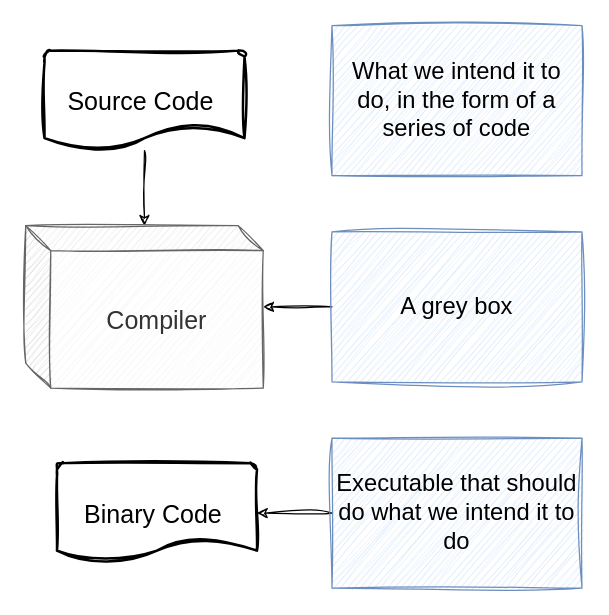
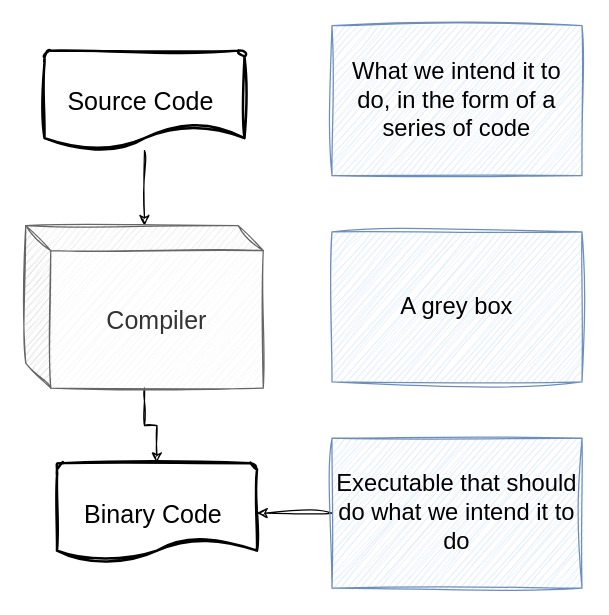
- <mxCell id="8" value="" style="edgeStyle=orthogonalEdgeStyle;rounded=0;orthogonalLoop=1;jettySize=auto;html=1;sketch=1;curveFitting=1;jiggle=2;" edge="1" parent="1" source="9" target="5"><mxGeometry relative="1" as="geometry" /></mxCell>
+ <mxCell id="4" value="" style="edgeStyle=orthogonalEdgeStyle;rounded=0;orthogonalLoop=1;jettySize=auto;html=1;sketch=1;curveFitting=1;jiggle=2;entryX=0.5;entryY=0;entryDx=0;entryDy=0;entryPerimeter=0;" edge="1" parent="1" source="5" target="6"><mxGeometry relative="1" as="geometry" /></mxCell>
